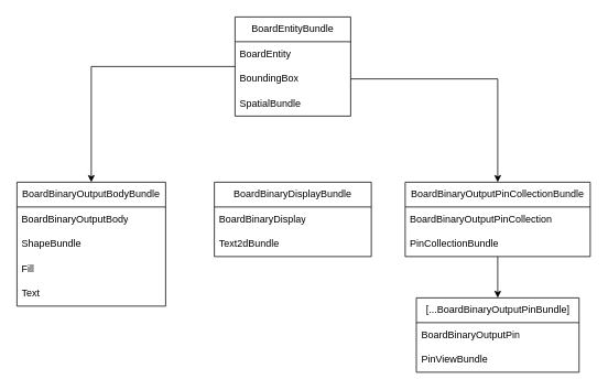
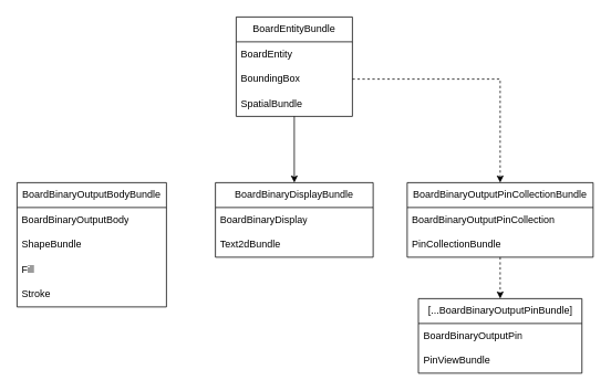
- <mxCell id="2" style="edgeStyle=orthogonalEdgeStyle;rounded=0;orthogonalLoop=1;jettySize=auto;html=1;entryX=0.5;entryY=0;entryDx=0;entryDy=0;" parent="1" source="4" target="8" edge="1"><mxGeometry relative="1" as="geometry" /></mxCell>
- <mxCell id="23" style="edgeStyle=orthogonalEdgeStyle;rounded=0;orthogonalLoop=1;jettySize=auto;html=1;" edge="1" parent="1" source="6" target="17"><mxGeometry relative="1" as="geometry" /></mxCell>
+ <mxCell id="23" style="edgeStyle=orthogonalEdgeStyle;rounded=0;orthogonalLoop=1;jettySize=auto;html=1;dashed=1;" edge="1" parent="1" source="6" target="17"><mxGeometry relative="1" as="geometry" /></mxCell>
+ <mxCell id="3" style="edgeStyle=orthogonalEdgeStyle;rounded=0;orthogonalLoop=1;jettySize=auto;html=1;entryX=0.5;entryY=0;entryDx=0;entryDy=0;" parent="1" source="4" target="13" edge="1"><mxGeometry relative="1" as="geometry" /></mxCell>
- <mxCell id="16" style="edgeStyle=orthogonalEdgeStyle;rounded=0;orthogonalLoop=1;jettySize=auto;html=1;entryX=0.5;entryY=0;entryDx=0;entryDy=0;" edge="1" parent="1" source="17" target="20"><mxGeometry relative="1" as="geometry" /></mxCell>
+ <mxCell id="16" style="edgeStyle=orthogonalEdgeStyle;rounded=0;orthogonalLoop=1;jettySize=auto;html=1;entryX=0.5;entryY=0;entryDx=0;entryDy=0;dashed=1;" edge="1" parent="1" source="17" target="20"><mxGeometry relative="1" as="geometry" /></mxCell>
- <mxCell id="12" value="Text" style="text;strokeColor=none;fillColor=none;align=left;verticalAlign=middle;spacingLeft=4;spacingRight=4;overflow=hidden;points=[[0,0.5],[1,0.5]];portConstraint=eastwest;rotatable=0;whiteSpace=wrap;html=1;" parent="8" vertex="1"><mxGeometry y="120" width="180" height="30" as="geometry" /></mxCell>
+ <mxCell id="12" value="Stroke" style="text;strokeColor=none;fillColor=none;align=left;verticalAlign=middle;spacingLeft=4;spacingRight=4;overflow=hidden;points=[[0,0.5],[1,0.5]];portConstraint=eastwest;rotatable=0;whiteSpace=wrap;html=1;" parent="8" vertex="1"><mxGeometry y="120" width="180" height="30" as="geometry" /></mxCell>
